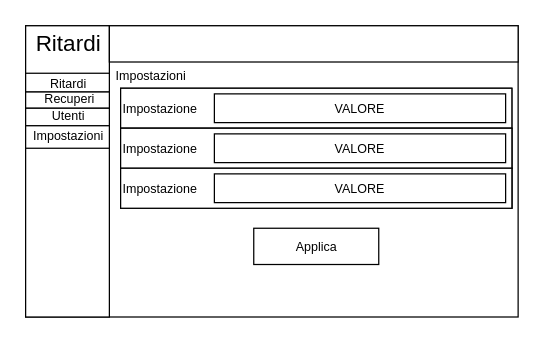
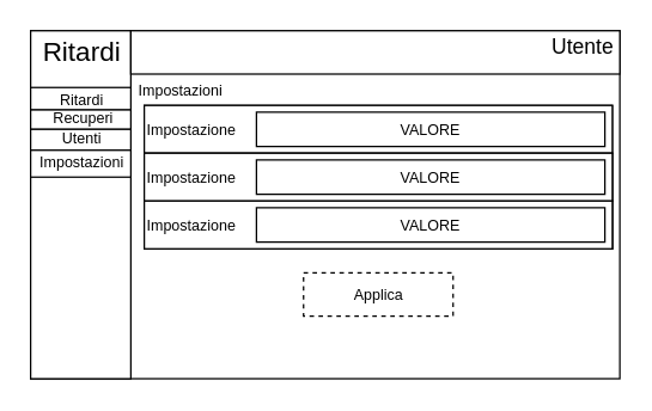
+ <mxCell id="7" value="Utente" style="text;html=1;align=center;verticalAlign=middle;resizable=0;points=[];autosize=1;fontSize=14;" vertex="1" parent="1"><mxGeometry x="363" y="20" width="51" height="21" as="geometry" /></mxCell>
- <mxCell id="18" value="Applica" style="rounded=0;whiteSpace=wrap;html=1;fontSize=10;" vertex="1" parent="1"><mxGeometry x="202.5" y="182" width="100" height="29" as="geometry" /></mxCell>
+ <mxCell id="18" value="Applica" style="rounded=0;whiteSpace=wrap;html=1;fontSize=10;dashed=1;" vertex="1" parent="1"><mxGeometry x="202.5" y="182" width="100" height="29" as="geometry" /></mxCell>
